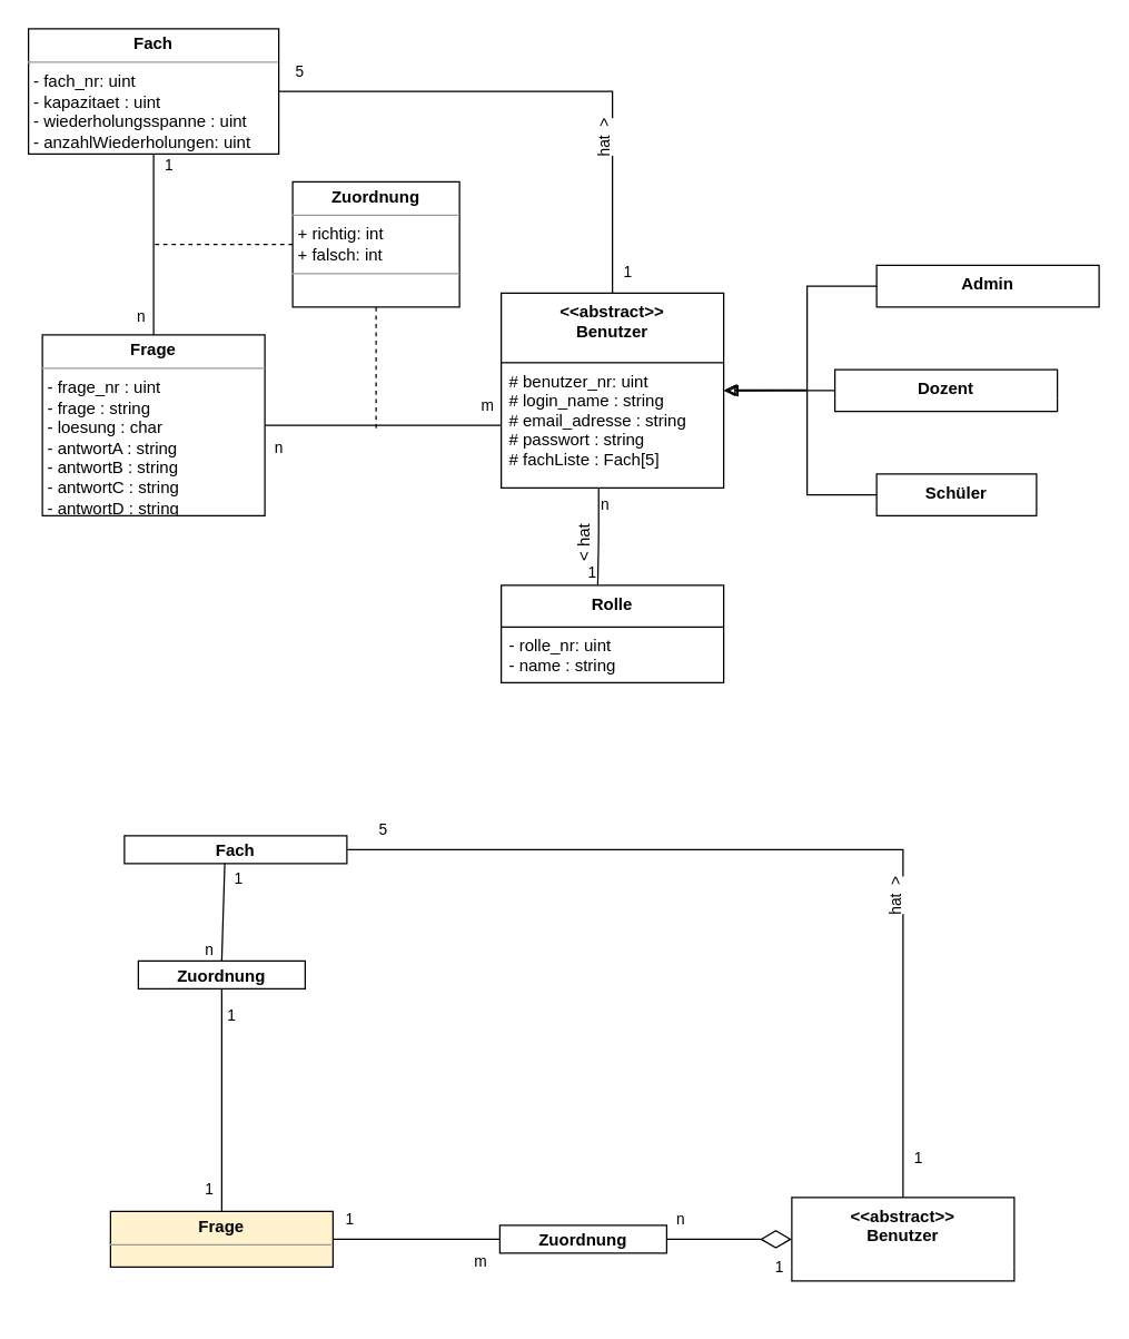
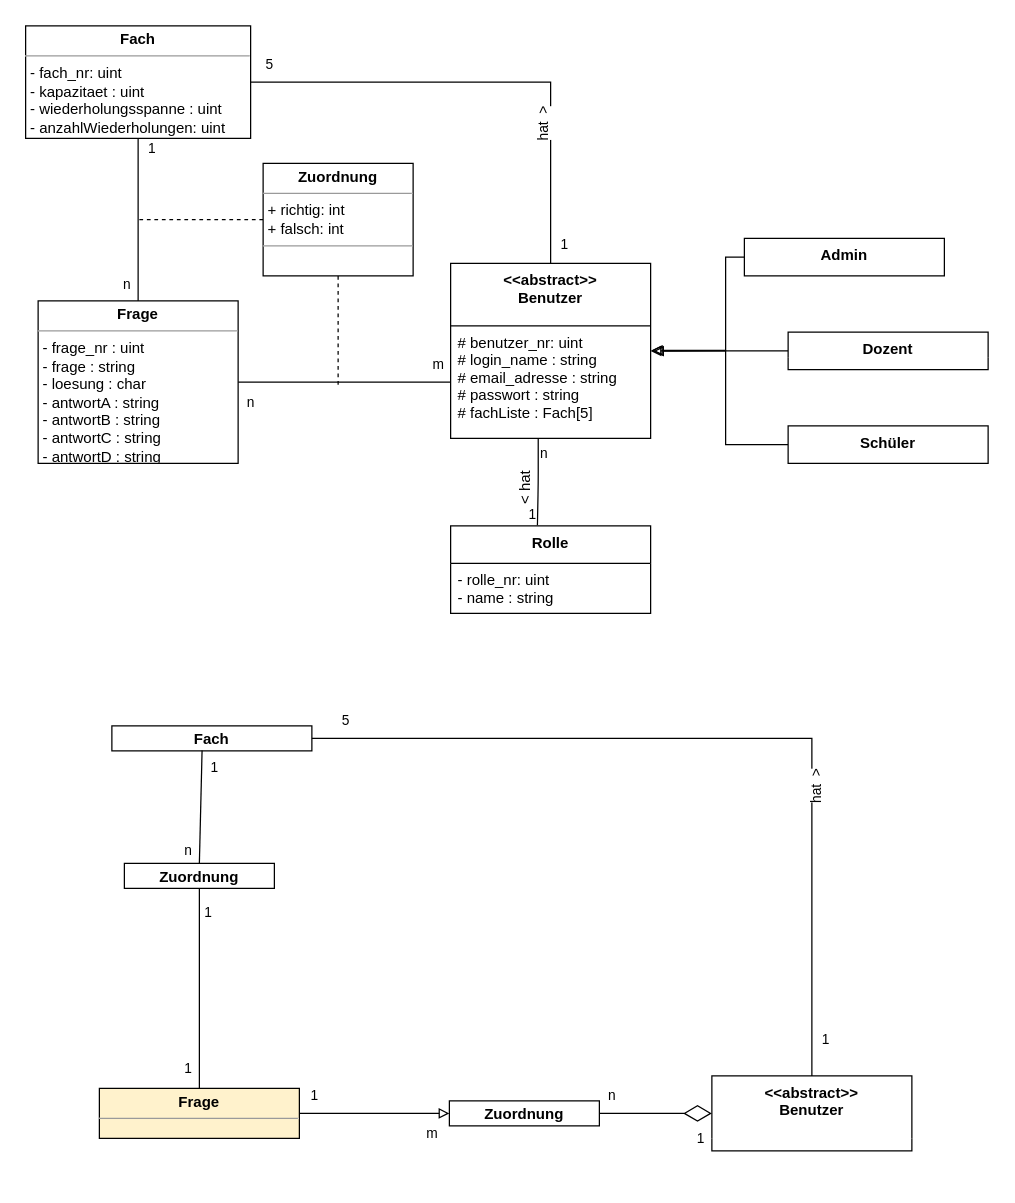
- <mxCell id="14" value="Admin" style="swimlane;fontStyle=1;align=center;verticalAlign=top;childLayout=stackLayout;horizontal=1;startSize=10;horizontalStack=0;resizeParent=1;resizeParentMax=0;resizeLast=0;collapsible=1;marginBottom=0;swimlaneLine=0;" parent="2" vertex="1"><mxGeometry x="270" y="10" width="160" height="30" as="geometry" /></mxCell>
+ <mxCell id="14" value="Admin" style="swimlane;fontStyle=1;align=center;verticalAlign=top;childLayout=stackLayout;horizontal=1;startSize=10;horizontalStack=0;resizeParent=1;resizeParentMax=0;resizeLast=0;collapsible=1;marginBottom=0;swimlaneLine=0;" parent="2" vertex="1"><mxGeometry x="235" y="10" width="160" height="30" as="geometry" /></mxCell>
- <mxCell id="16" value="Dozent" style="swimlane;fontStyle=1;align=center;verticalAlign=top;childLayout=stackLayout;horizontal=1;startSize=20;horizontalStack=0;resizeParent=1;resizeParentMax=0;resizeLast=0;collapsible=1;marginBottom=0;swimlaneLine=0;" parent="2" vertex="1"><mxGeometry x="240" y="85" width="160" height="30" as="geometry" /></mxCell>
+ <mxCell id="16" value="Dozent" style="swimlane;fontStyle=1;align=center;verticalAlign=top;childLayout=stackLayout;horizontal=1;startSize=20;horizontalStack=0;resizeParent=1;resizeParentMax=0;resizeLast=0;collapsible=1;marginBottom=0;swimlaneLine=0;" parent="2" vertex="1"><mxGeometry x="270" y="85" width="160" height="30" as="geometry" /></mxCell>
- <mxCell id="12" value="Schüler" style="swimlane;fontStyle=1;align=center;verticalAlign=top;childLayout=stackLayout;horizontal=1;startSize=20;horizontalStack=0;resizeParent=1;resizeParentMax=0;resizeLast=0;collapsible=1;marginBottom=0;swimlaneLine=0;" parent="2" vertex="1"><mxGeometry x="270" y="160" width="115" height="30" as="geometry" /></mxCell>
+ <mxCell id="12" value="Schüler" style="swimlane;fontStyle=1;align=center;verticalAlign=top;childLayout=stackLayout;horizontal=1;startSize=20;horizontalStack=0;resizeParent=1;resizeParentMax=0;resizeLast=0;collapsible=1;marginBottom=0;swimlaneLine=0;" parent="2" vertex="1"><mxGeometry x="270" y="160" width="160" height="30" as="geometry" /></mxCell>
- <mxCell id="33" value="&lt;p style=&quot;margin: 0px ; margin-top: 4px ; text-align: center&quot;&gt;&lt;b&gt;Fach&lt;/b&gt;&lt;/p&gt;&lt;hr size=&quot;1&quot;&gt;&lt;p style=&quot;margin: 0px ; margin-left: 4px&quot;&gt;&lt;br&gt;&lt;/p&gt;&lt;hr size=&quot;1&quot;&gt;&lt;p style=&quot;margin: 0px ; margin-left: 4px&quot;&gt;&lt;br&gt;&lt;/p&gt;" style="verticalAlign=top;align=left;overflow=fill;fontSize=12;fontFamily=Helvetica;html=1;" vertex="1" parent="1"><mxGeometry x="89" y="600" width="160" height="20" as="geometry" /></mxCell>
+ <mxCell id="33" value="&lt;p style=&quot;margin: 0px ; margin-top: 4px ; text-align: center&quot;&gt;&lt;b&gt;Fach&lt;/b&gt;&lt;/p&gt;&lt;hr size=&quot;1&quot;&gt;&lt;p style=&quot;margin: 0px ; margin-left: 4px&quot;&gt;&lt;br&gt;&lt;/p&gt;&lt;hr size=&quot;1&quot;&gt;&lt;p style=&quot;margin: 0px ; margin-left: 4px&quot;&gt;&lt;br&gt;&lt;/p&gt;" style="verticalAlign=top;align=left;overflow=fill;fontSize=12;fontFamily=Helvetica;html=1;" vertex="1" parent="1"><mxGeometry x="89" y="580" width="160" height="20" as="geometry" /></mxCell>
- <mxCell id="34" style="edgeStyle=none;rounded=0;orthogonalLoop=1;jettySize=auto;html=1;exitX=1;exitY=0.5;exitDx=0;exitDy=0;entryX=0;entryY=0.5;entryDx=0;entryDy=0;endArrow=none;endFill=0;" edge="1" parent="1" source="37" target="43"><mxGeometry relative="1" as="geometry" /></mxCell>
+ <mxCell id="34" style="edgeStyle=none;rounded=0;orthogonalLoop=1;jettySize=auto;html=1;exitX=1;exitY=0.5;exitDx=0;exitDy=0;entryX=0;entryY=0.5;entryDx=0;entryDy=0;endArrow=block;endFill=0;" edge="1" parent="1" source="37" target="43"><mxGeometry relative="1" as="geometry" /></mxCell>
